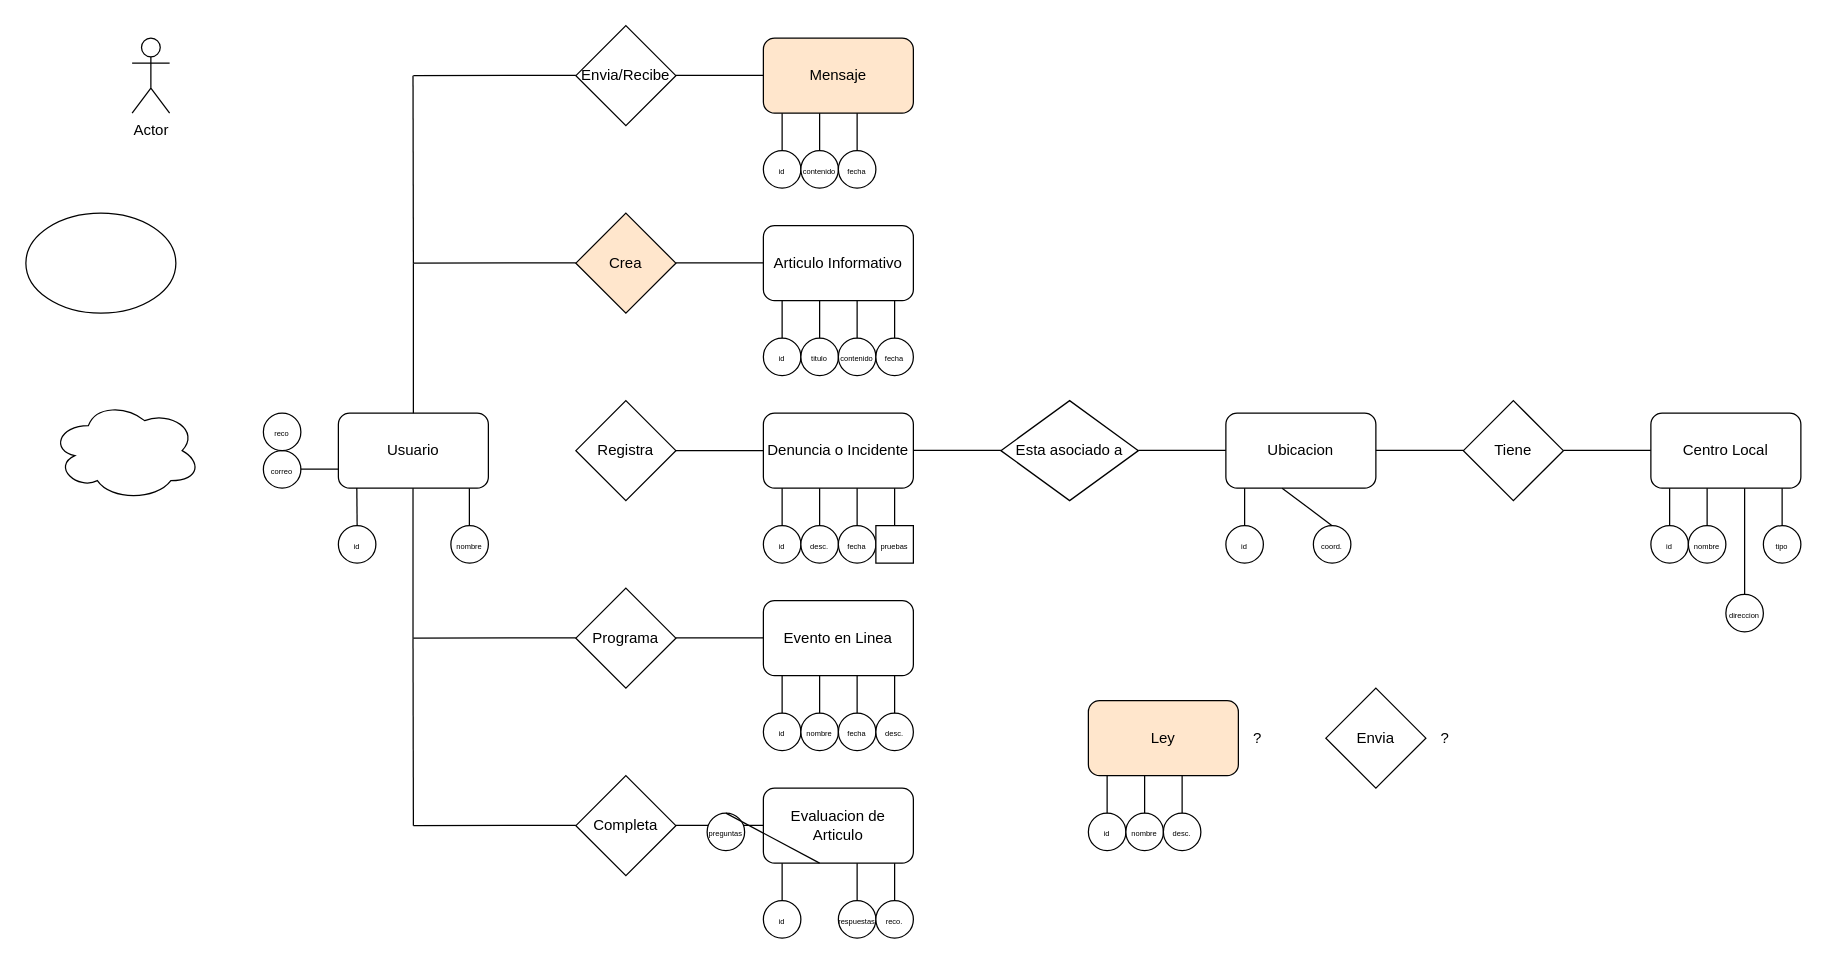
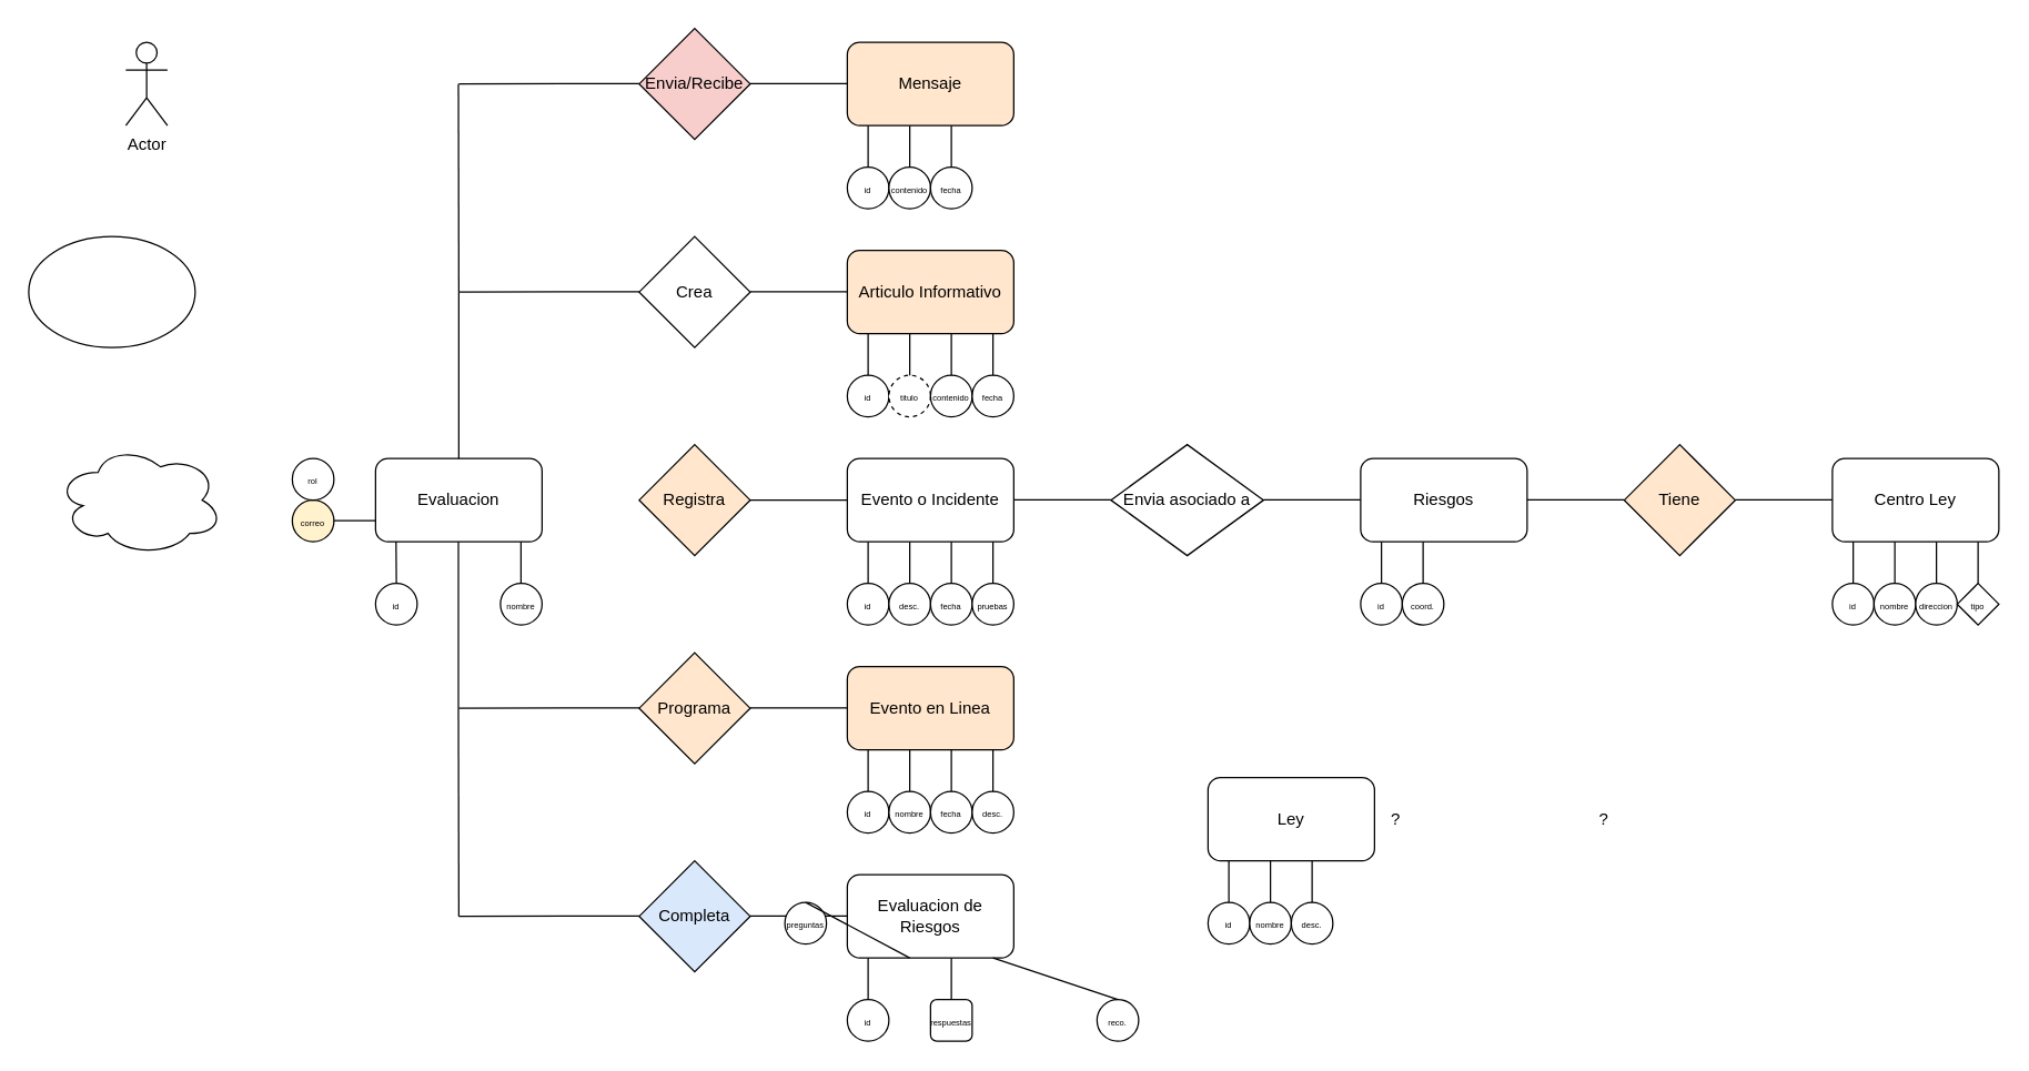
- <mxCell id="103" value="Actor" style="shape=umlActor;verticalLabelPosition=bottom;verticalAlign=top;html=1;outlineConnect=0;" vertex="1" parent="1"><mxGeometry x="105" y="30" width="30" height="60" as="geometry" /></mxCell>
+ <mxCell id="103" value="Actor" style="shape=umlActor;verticalLabelPosition=bottom;verticalAlign=top;html=1;outlineConnect=0;" vertex="1" parent="1"><mxGeometry x="90" y="30" width="30" height="60" as="geometry" /></mxCell>
- <mxCell id="10" value="Envia/Recibe" style="rhombus;whiteSpace=wrap;html=1;" parent="1" vertex="1"><mxGeometry x="460" y="20" width="80" height="80" as="geometry" /></mxCell>
+ <mxCell id="10" value="Envia/Recibe" style="rhombus;whiteSpace=wrap;html=1;fillColor=#f8cecc;" parent="1" vertex="1"><mxGeometry x="460" y="20" width="80" height="80" as="geometry" /></mxCell>
- <mxCell id="9" value="Crea" style="rhombus;whiteSpace=wrap;html=1;fillColor=#ffe6cc;" parent="1" vertex="1"><mxGeometry x="460" y="170" width="80" height="80" as="geometry" /></mxCell>
+ <mxCell id="9" value="Crea" style="rhombus;whiteSpace=wrap;html=1;" parent="1" vertex="1"><mxGeometry x="460" y="170" width="80" height="80" as="geometry" /></mxCell>
- <mxCell id="4" value="Articulo Informativo" style="rounded=1;whiteSpace=wrap;html=1;" parent="1" vertex="1"><mxGeometry x="610" y="180" width="120" height="60" as="geometry" /></mxCell>
+ <mxCell id="4" value="Articulo Informativo" style="rounded=1;whiteSpace=wrap;html=1;fillColor=#ffe6cc;" parent="1" vertex="1"><mxGeometry x="610" y="180" width="120" height="60" as="geometry" /></mxCell>
- <mxCell id="55" value="&lt;font style=&quot;font-size: 6px;&quot;&gt;titulo&lt;/font&gt;" style="ellipse;whiteSpace=wrap;html=1;aspect=fixed;" parent="1" vertex="1"><mxGeometry x="640" y="270" width="30" height="30" as="geometry" /></mxCell>
+ <mxCell id="55" value="&lt;font style=&quot;font-size: 6px;&quot;&gt;titulo&lt;/font&gt;" style="ellipse;whiteSpace=wrap;html=1;aspect=fixed;dashed=1;" parent="1" vertex="1"><mxGeometry x="640" y="270" width="30" height="30" as="geometry" /></mxCell>
- <mxCell id="41" value="&lt;font style=&quot;font-size: 6px;&quot;&gt;reco&lt;/font&gt;" style="ellipse;whiteSpace=wrap;html=1;aspect=fixed;" parent="1" vertex="1"><mxGeometry x="210" y="330" width="30" height="30" as="geometry" /></mxCell>
+ <mxCell id="41" value="&lt;font style=&quot;font-size: 6px;&quot;&gt;rol&lt;/font&gt;" style="ellipse;whiteSpace=wrap;html=1;aspect=fixed;" parent="1" vertex="1"><mxGeometry x="210" y="330" width="30" height="30" as="geometry" /></mxCell>
- <mxCell id="2" value="Usuario" style="rounded=1;whiteSpace=wrap;html=1;" parent="1" vertex="1"><mxGeometry y="330" width="120" height="60" as="geometry" x="270" /></mxCell>
+ <mxCell id="2" value="Evaluacion" style="rounded=1;whiteSpace=wrap;html=1;" parent="1" vertex="1"><mxGeometry y="330" width="120" height="60" as="geometry" x="270" /></mxCell>
- <mxCell id="8" value="Registra" style="rhombus;whiteSpace=wrap;html=1;" parent="1" vertex="1"><mxGeometry x="460" y="320" width="80" height="80" as="geometry" /></mxCell>
+ <mxCell id="8" value="Registra" style="rhombus;whiteSpace=wrap;html=1;fillColor=#ffe6cc;" parent="1" vertex="1"><mxGeometry x="460" y="320" width="80" height="80" as="geometry" /></mxCell>
- <mxCell id="3" value="Denuncia o Incidente" style="rounded=1;whiteSpace=wrap;html=1;" parent="1" vertex="1"><mxGeometry x="610" y="330" width="120" height="60" as="geometry" /></mxCell>
+ <mxCell id="3" value="Evento o Incidente" style="rounded=1;whiteSpace=wrap;html=1;" parent="1" vertex="1"><mxGeometry x="610" y="330" width="120" height="60" as="geometry" /></mxCell>
- <mxCell id="13" value="Esta asociado a" style="rhombus;whiteSpace=wrap;html=1;" parent="1" vertex="1"><mxGeometry x="800" y="320" width="110" height="80" as="geometry" /></mxCell>
+ <mxCell id="13" value="Envia asociado a" style="rhombus;whiteSpace=wrap;html=1;" parent="1" vertex="1"><mxGeometry x="800" y="320" width="110" height="80" as="geometry" /></mxCell>
- <mxCell id="14" value="Ubicacion" style="rounded=1;whiteSpace=wrap;html=1;" parent="1" vertex="1"><mxGeometry x="980" y="330" width="120" height="60" as="geometry" /></mxCell>
+ <mxCell id="14" value="Riesgos" style="rounded=1;whiteSpace=wrap;html=1;" parent="1" vertex="1"><mxGeometry x="980" y="330" width="120" height="60" as="geometry" /></mxCell>
- <mxCell id="16" value="Tiene" style="rhombus;whiteSpace=wrap;html=1;" parent="1" vertex="1"><mxGeometry x="1170" y="320" width="80" height="80" as="geometry" /></mxCell>
+ <mxCell id="16" value="Tiene" style="rhombus;whiteSpace=wrap;html=1;fillColor=#ffe6cc;" parent="1" vertex="1"><mxGeometry x="1170" y="320" width="80" height="80" as="geometry" /></mxCell>
- <mxCell id="15" value="Centro Local" style="rounded=1;whiteSpace=wrap;html=1;" parent="1" vertex="1"><mxGeometry x="1320" y="330" width="120" height="60" as="geometry" /></mxCell>
+ <mxCell id="15" value="Centro Ley" style="rounded=1;whiteSpace=wrap;html=1;" parent="1" vertex="1"><mxGeometry x="1320" y="330" width="120" height="60" as="geometry" /></mxCell>
- <mxCell id="40" value="&lt;font style=&quot;font-size: 6px;&quot;&gt;correo&lt;/font&gt;" style="ellipse;whiteSpace=wrap;html=1;aspect=fixed;" parent="1" vertex="1"><mxGeometry x="210" y="360" width="30" height="30" as="geometry" /></mxCell>
+ <mxCell id="40" value="&lt;font style=&quot;font-size: 6px;&quot;&gt;correo&lt;/font&gt;" style="ellipse;whiteSpace=wrap;html=1;aspect=fixed;fillColor=#fff2cc;" parent="1" vertex="1"><mxGeometry x="210" y="360" width="30" height="30" as="geometry" /></mxCell>
- <mxCell id="51" value="&lt;font style=&quot;font-size: 6px;&quot;&gt;pruebas&lt;/font&gt;" style="whiteSpace=wrap;html=1;aspect=fixed;rounded=0;" parent="1" vertex="1"><mxGeometry x="700" y="420" width="30" height="30" as="geometry" /></mxCell>
+ <mxCell id="51" value="&lt;font style=&quot;font-size: 6px;&quot;&gt;pruebas&lt;/font&gt;" style="ellipse;whiteSpace=wrap;html=1;aspect=fixed;" parent="1" vertex="1"><mxGeometry x="700" y="420" width="30" height="30" as="geometry" /></mxCell>
- <mxCell id="91" value="&lt;font style=&quot;font-size: 6px;&quot;&gt;coord.&lt;/font&gt;" style="ellipse;whiteSpace=wrap;html=1;aspect=fixed;" parent="1" vertex="1"><mxGeometry x="1050" y="420" width="30" height="30" as="geometry" /></mxCell>
+ <mxCell id="91" value="&lt;font style=&quot;font-size: 6px;&quot;&gt;coord.&lt;/font&gt;" style="ellipse;whiteSpace=wrap;html=1;aspect=fixed;" parent="1" vertex="1"><mxGeometry x="1010" y="420" width="30" height="30" as="geometry" /></mxCell>
- <mxCell id="99" value="&lt;font style=&quot;font-size: 6px;&quot;&gt;tipo&lt;/font&gt;" style="ellipse;whiteSpace=wrap;html=1;aspect=fixed;" parent="1" vertex="1"><mxGeometry x="1410" y="420" width="30" height="30" as="geometry" /></mxCell>
+ <mxCell id="99" value="&lt;font style=&quot;font-size: 6px;&quot;&gt;tipo&lt;/font&gt;" style="rhombus;whiteSpace=wrap;html=1;aspect=fixed;" parent="1" vertex="1"><mxGeometry x="1410" y="420" width="30" height="30" as="geometry" /></mxCell>
- <mxCell id="97" value="&lt;font style=&quot;font-size: 6px;&quot;&gt;direccion&lt;/font&gt;" style="ellipse;whiteSpace=wrap;html=1;aspect=fixed;" parent="1" vertex="1"><mxGeometry x="1380" y="475" width="30" height="30" as="geometry" /></mxCell>
+ <mxCell id="97" value="&lt;font style=&quot;font-size: 6px;&quot;&gt;direccion&lt;/font&gt;" style="ellipse;whiteSpace=wrap;html=1;aspect=fixed;" parent="1" vertex="1"><mxGeometry x="1380" y="420" width="30" height="30" as="geometry" /></mxCell>
- <mxCell id="11" value="Programa" style="rhombus;whiteSpace=wrap;html=1;" parent="1" vertex="1"><mxGeometry x="460" y="470" width="80" height="80" as="geometry" /></mxCell>
+ <mxCell id="11" value="Programa" style="rhombus;whiteSpace=wrap;html=1;fillColor=#ffe6cc;" parent="1" vertex="1"><mxGeometry x="460" y="470" width="80" height="80" as="geometry" /></mxCell>
- <mxCell id="6" value="Evento en Linea" style="rounded=1;whiteSpace=wrap;html=1;" parent="1" vertex="1"><mxGeometry x="610" y="480" width="120" height="60" as="geometry" /></mxCell>
+ <mxCell id="6" value="Evento en Linea" style="rounded=1;whiteSpace=wrap;html=1;fillColor=#ffe6cc;" parent="1" vertex="1"><mxGeometry x="610" y="480" width="120" height="60" as="geometry" /></mxCell>
- <mxCell id="17" value="Ley" style="rounded=1;whiteSpace=wrap;html=1;fillColor=#ffe6cc;" parent="1" vertex="1"><mxGeometry x="870" y="560" width="120" height="60" as="geometry" /></mxCell>
+ <mxCell id="17" value="Ley" style="rounded=1;whiteSpace=wrap;html=1;" parent="1" vertex="1"><mxGeometry x="870" y="560" width="120" height="60" as="geometry" /></mxCell>
- <mxCell id="18" value="Envia" style="rhombus;whiteSpace=wrap;html=1;" parent="1" vertex="1"><mxGeometry x="1060" y="550" width="80" height="80" as="geometry" /></mxCell>
- <mxCell id="12" value="Completa" style="rhombus;whiteSpace=wrap;html=1;" parent="1" vertex="1"><mxGeometry x="460" y="620" width="80" height="80" as="geometry" /></mxCell>
+ <mxCell id="12" value="Completa" style="rhombus;whiteSpace=wrap;html=1;fillColor=#dae8fc;" parent="1" vertex="1"><mxGeometry x="460" y="620" width="80" height="80" as="geometry" /></mxCell>
- <mxCell id="7" value="Evaluacion de Articulo" style="rounded=1;whiteSpace=wrap;html=1;" parent="1" vertex="1"><mxGeometry x="610" y="630" width="120" height="60" as="geometry" /></mxCell>
+ <mxCell id="7" value="Evaluacion de Riesgos" style="rounded=1;whiteSpace=wrap;html=1;" parent="1" vertex="1"><mxGeometry x="610" y="630" width="120" height="60" as="geometry" /></mxCell>
- <mxCell id="79" value="&lt;font style=&quot;font-size: 6px;&quot;&gt;respuestas&lt;/font&gt;" style="ellipse;whiteSpace=wrap;html=1;aspect=fixed;" parent="1" vertex="1"><mxGeometry x="670" y="720" width="30" height="30" as="geometry" /></mxCell>
+ <mxCell id="79" value="&lt;font style=&quot;font-size: 6px;&quot;&gt;respuestas&lt;/font&gt;" style="whiteSpace=wrap;html=1;aspect=fixed;rounded=1;" parent="1" vertex="1"><mxGeometry x="670" y="720" width="30" height="30" as="geometry" /></mxCell>
- <mxCell id="81" value="&lt;span style=&quot;font-size: 6px;&quot;&gt;reco.&lt;br&gt;&lt;/span&gt;" style="ellipse;whiteSpace=wrap;html=1;aspect=fixed;" parent="1" vertex="1"><mxGeometry x="700" y="720" width="30" height="30" as="geometry" /></mxCell>
+ <mxCell id="81" value="&lt;span style=&quot;font-size: 6px;&quot;&gt;reco.&lt;br&gt;&lt;/span&gt;" style="ellipse;whiteSpace=wrap;html=1;aspect=fixed;" parent="1" vertex="1"><mxGeometry x="790" y="720" width="30" height="30" as="geometry" /></mxCell>
